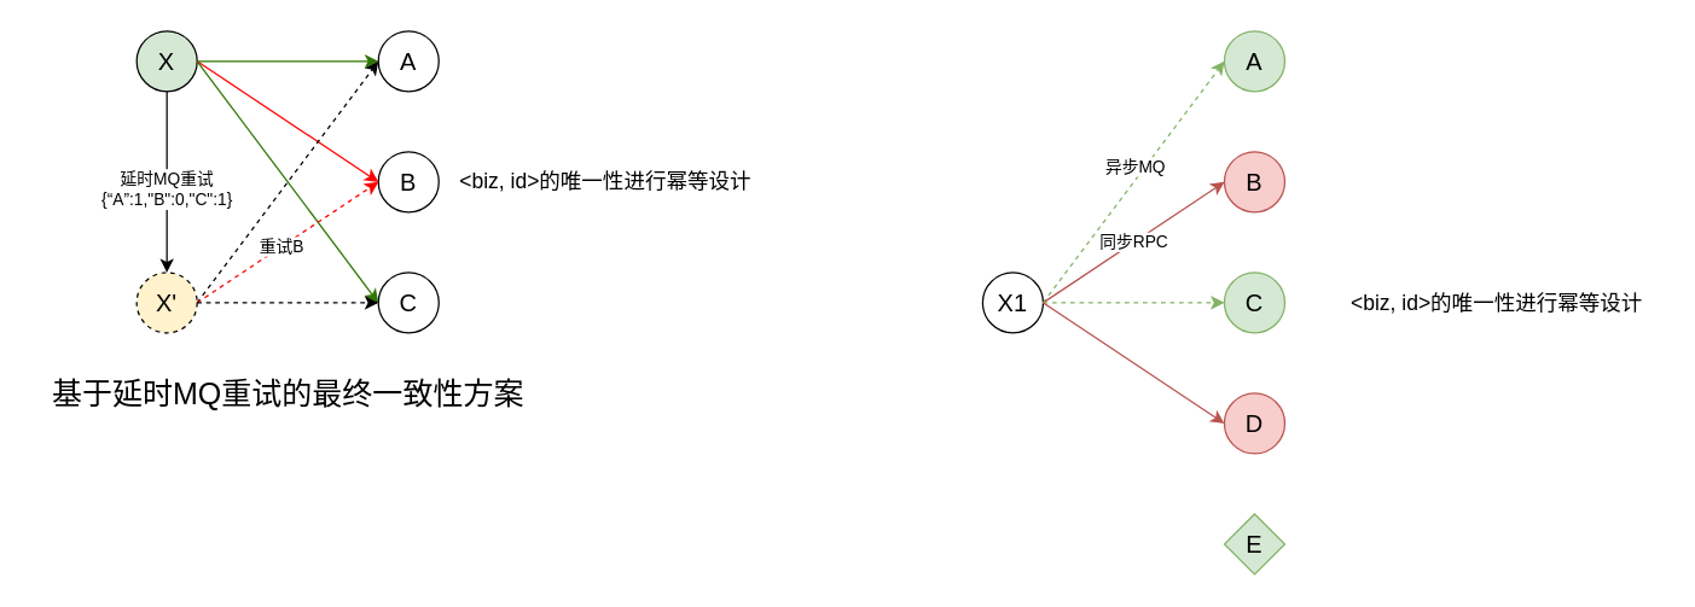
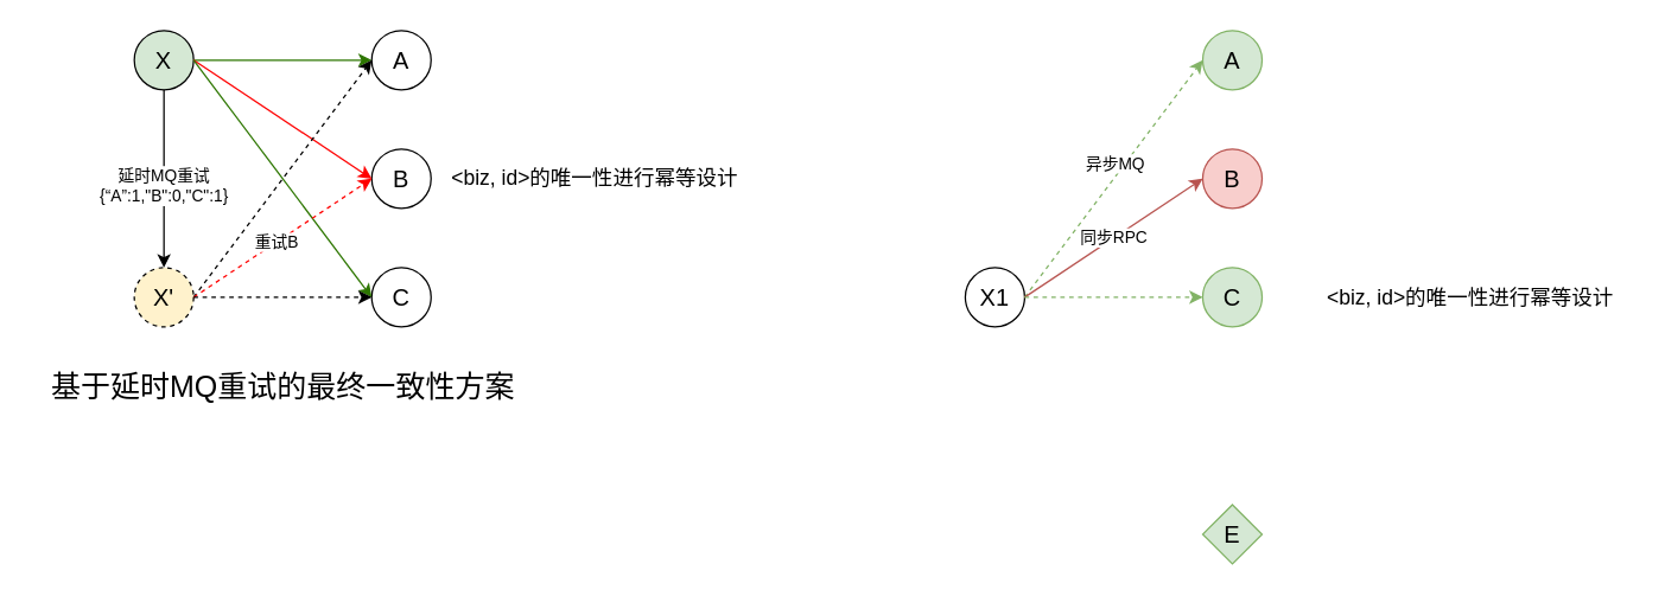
- <mxCell id="30" value="" style="endArrow=classic;html=1;rounded=0;exitX=1;exitY=0.5;exitDx=0;exitDy=0;entryX=0;entryY=0.5;entryDx=0;entryDy=0;strokeColor=#b85450;fillColor=#f8cecc;" edge="1" parent="1" source="21" target="28"><mxGeometry width="50" height="50" relative="1" as="geometry"><mxPoint x="700" y="50" as="sourcePoint" /><mxPoint x="820" y="130" as="targetPoint" /></mxGeometry></mxCell>
- <mxCell id="28" value="&lt;font style=&quot;font-size: 16px;&quot;&gt;D&lt;/font&gt;" style="ellipse;whiteSpace=wrap;html=1;aspect=fixed;fillColor=#f8cecc;strokeColor=#b85450;" vertex="1" parent="1"><mxGeometry x="810" y="260" width="40" height="40" as="geometry" /></mxCell>
